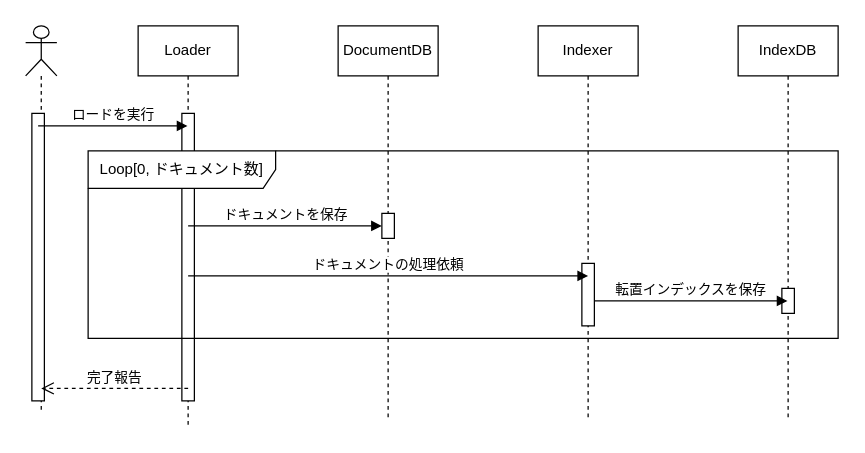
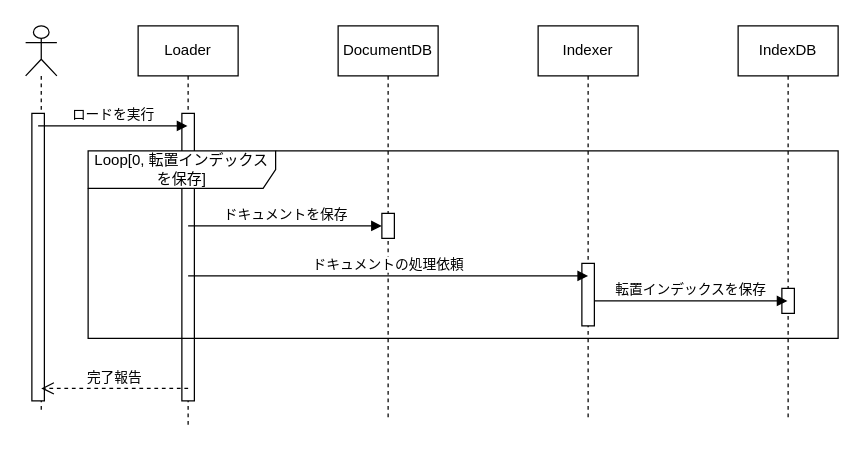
- <mxCell id="16" value="Loop[0, ドキュメント数]" style="shape=umlFrame;whiteSpace=wrap;html=1;width=150;height=30;" vertex="1" parent="1"><mxGeometry x="70" y="120" width="600" height="150" as="geometry" /></mxCell>
+ <mxCell id="16" value="Loop[0, 転置インデックスを保存]" style="shape=umlFrame;whiteSpace=wrap;html=1;width=150;height=30;" vertex="1" parent="1"><mxGeometry x="70" y="120" width="600" height="150" as="geometry" /></mxCell>
